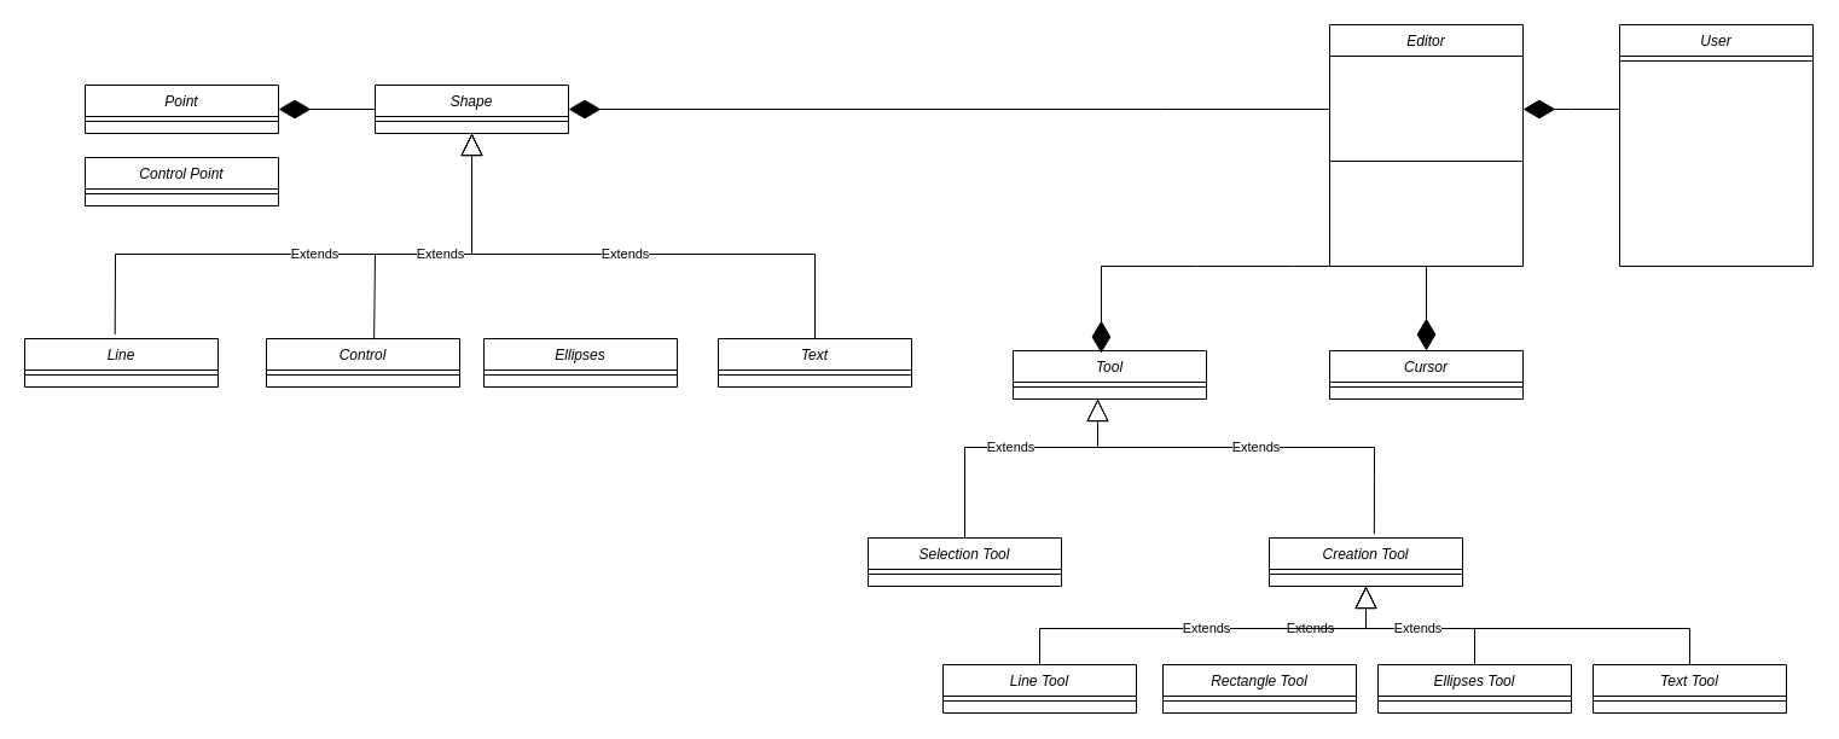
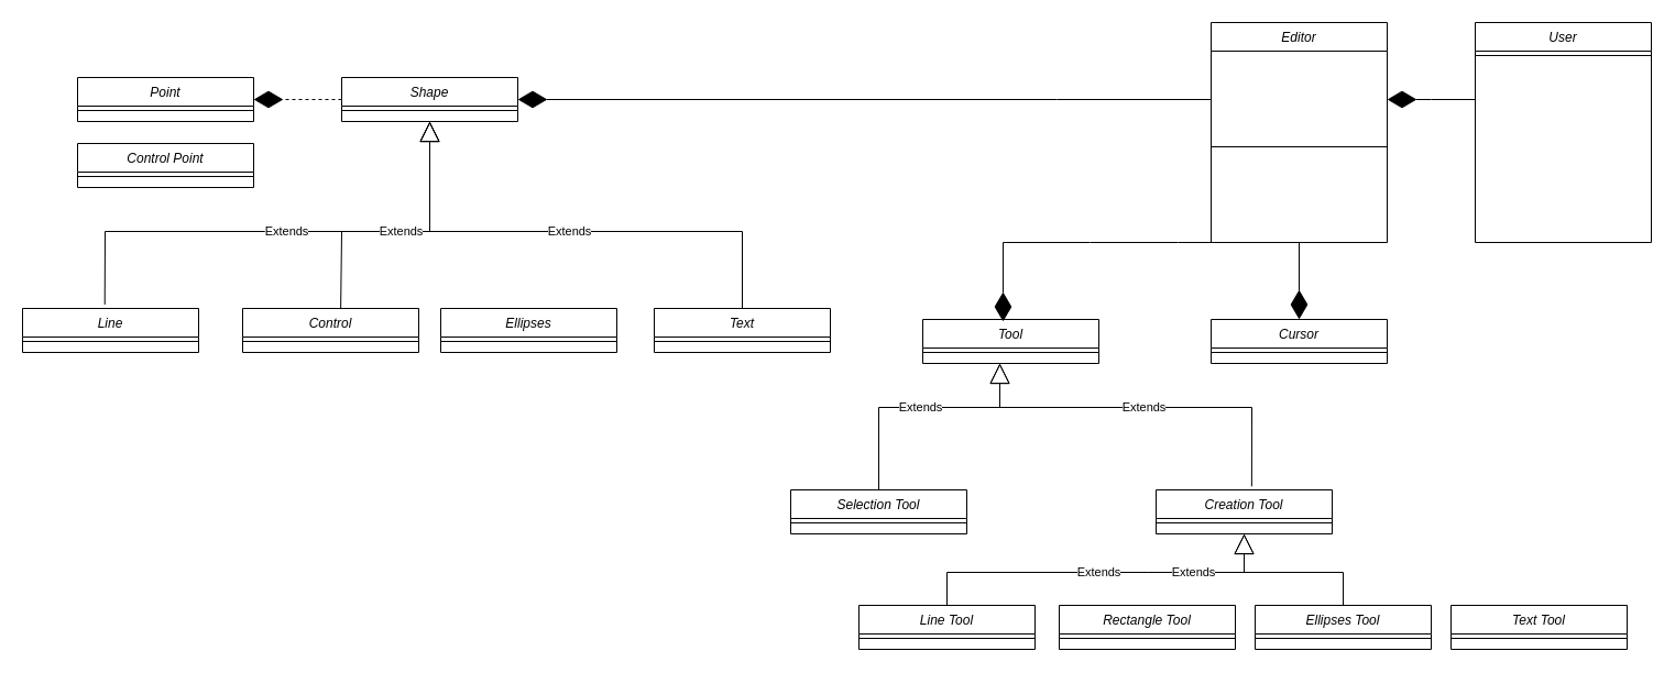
- <mxCell id="46" value="" style="endArrow=diamondThin;endFill=1;endSize=24;html=1;rounded=0;entryX=1;entryY=0.5;entryDx=0;entryDy=0;exitX=0;exitY=0.5;exitDx=0;exitDy=0;" edge="1" parent="1" source="6" target="44"><mxGeometry width="160" relative="1" as="geometry"><mxPoint x="120" y="150" as="sourcePoint" /><mxPoint x="280" y="150" as="targetPoint" /></mxGeometry></mxCell>
+ <mxCell id="46" value="" style="endArrow=diamondThin;endFill=1;endSize=24;html=1;rounded=0;entryX=1;entryY=0.5;entryDx=0;entryDy=0;exitX=0;exitY=0.5;exitDx=0;exitDy=0;dashed=1;" edge="1" parent="1" source="6" target="44"><mxGeometry width="160" relative="1" as="geometry"><mxPoint x="120" y="150" as="sourcePoint" /><mxPoint x="280" y="150" as="targetPoint" /></mxGeometry></mxCell>
- <mxCell id="41" value="Extends" style="endArrow=block;endSize=16;endFill=0;html=1;rounded=0;entryX=0.5;entryY=1;entryDx=0;entryDy=0;exitX=0.5;exitY=0;exitDx=0;exitDy=0;" edge="1" parent="1" source="39" target="18"><mxGeometry width="160" relative="1" as="geometry"><mxPoint x="1128" y="550" as="sourcePoint" /><mxPoint x="1220" y="485" as="targetPoint" /><Array as="points"><mxPoint x="1398" y="520" /><mxPoint x="1042" y="520" /><mxPoint x="1130" y="520" /></Array></mxGeometry></mxCell>
